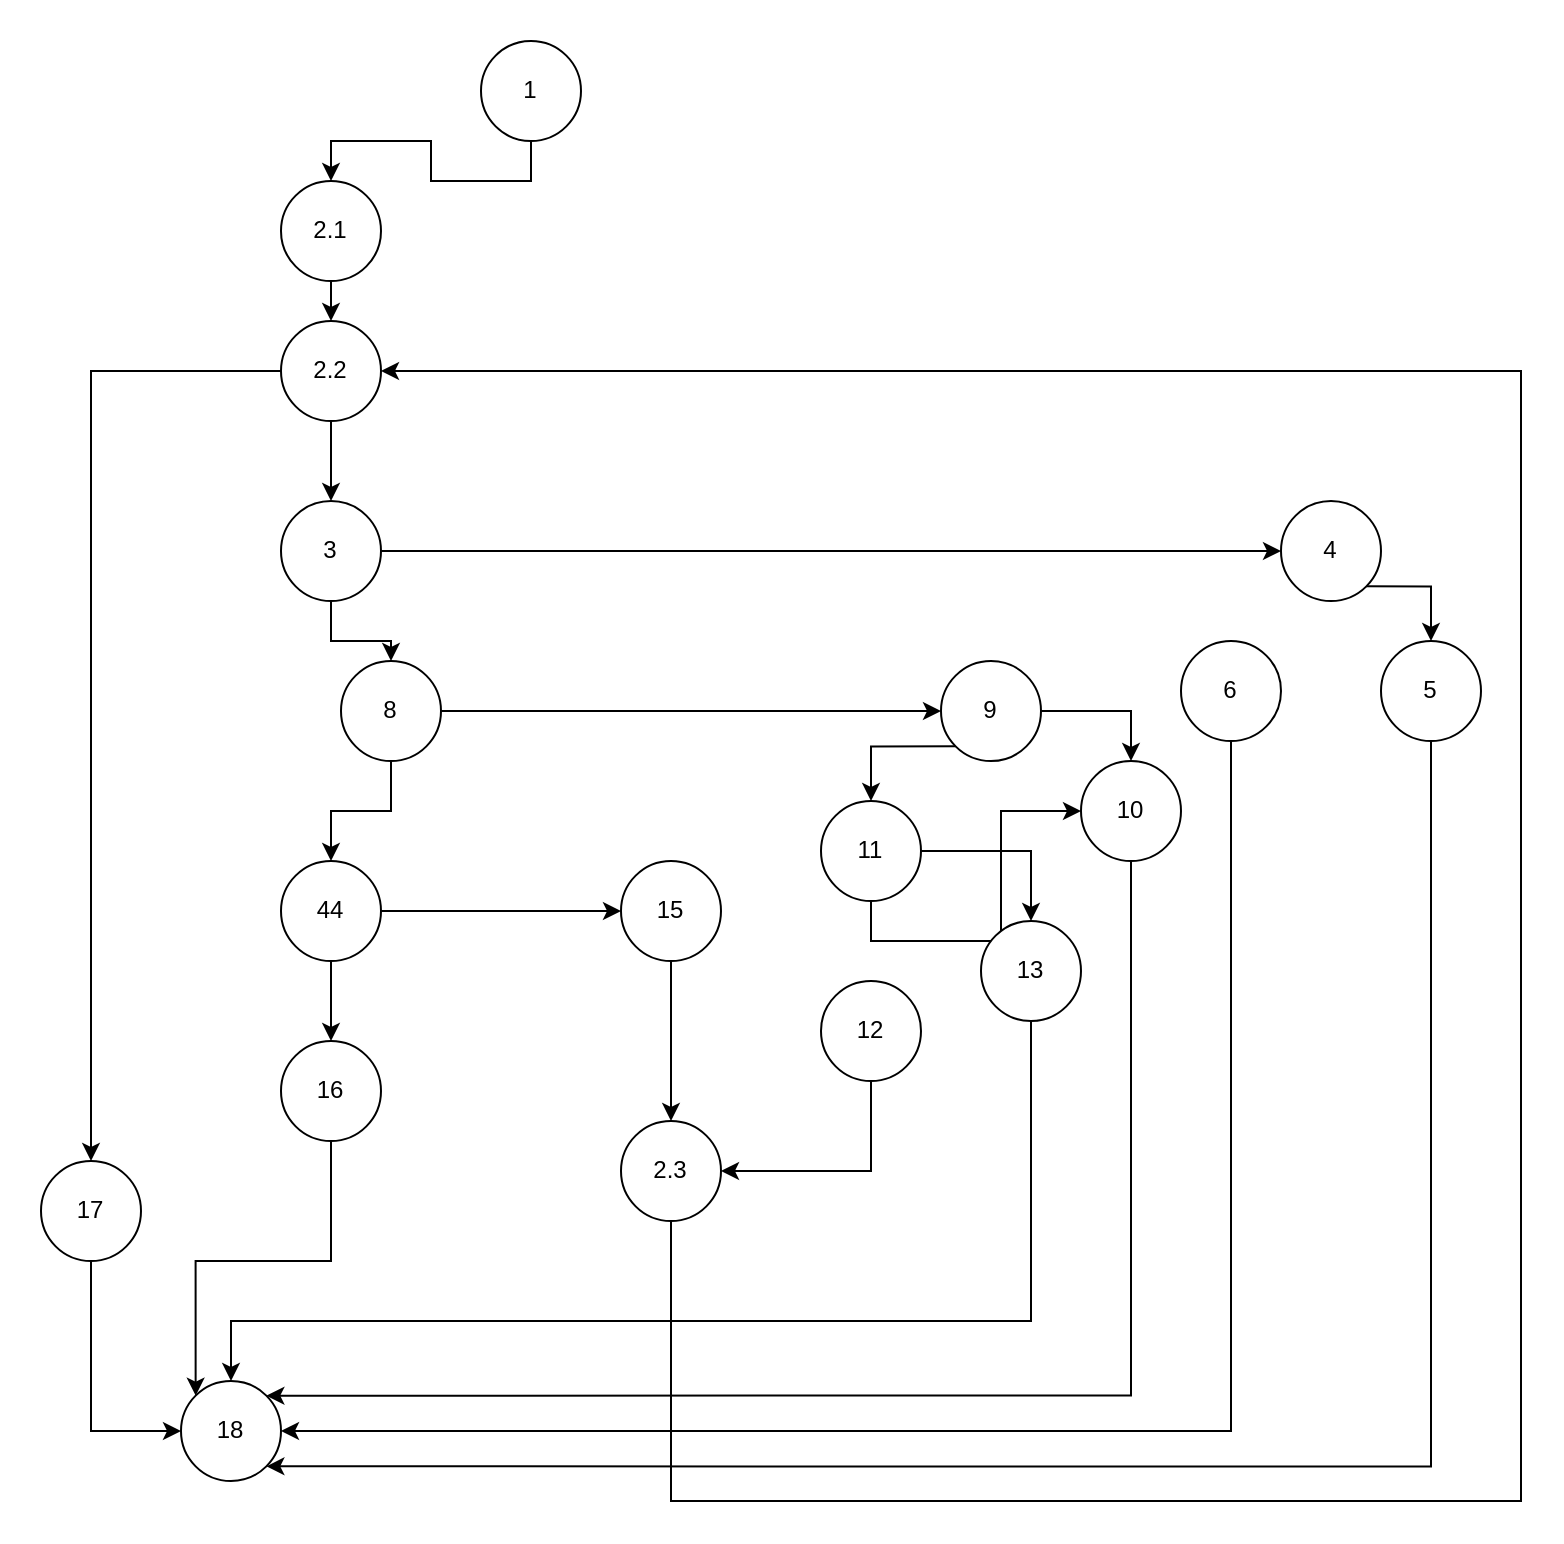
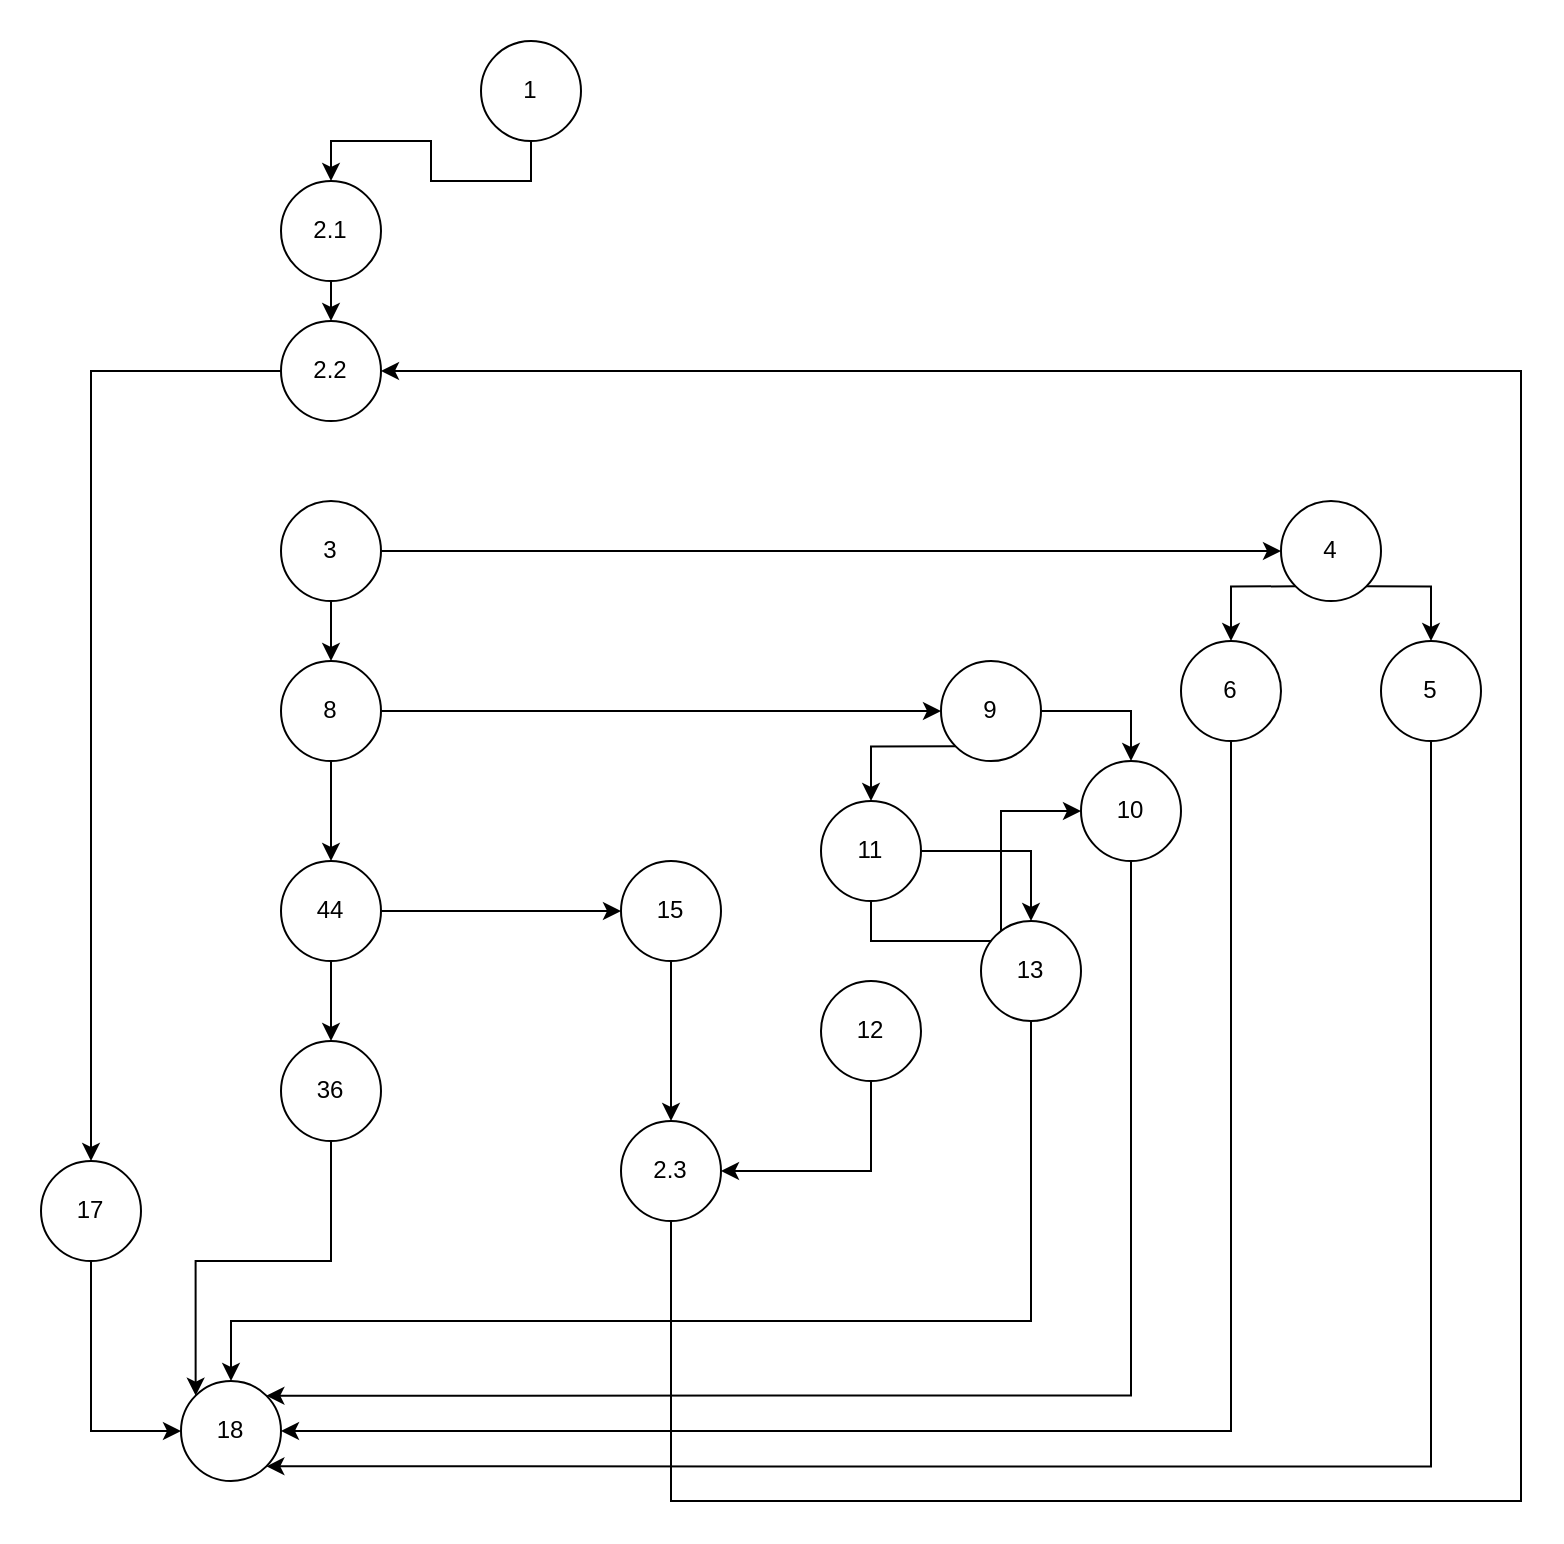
- <mxCell id="6" value="" style="edgeStyle=orthogonalEdgeStyle;rounded=0;orthogonalLoop=1;jettySize=auto;html=1;" edge="1" parent="1" source="8" target="11"><mxGeometry relative="1" as="geometry" /></mxCell>
+ <mxCell id="16" value="" style="edgeStyle=orthogonalEdgeStyle;rounded=0;orthogonalLoop=1;jettySize=auto;html=1;exitX=0;exitY=1;exitDx=0;exitDy=0;" edge="1" parent="1" source="17" target="34"><mxGeometry relative="1" as="geometry"><Array as="points"><mxPoint x="615" y="293" /></Array></mxGeometry></mxCell>
- <mxCell id="20" value="8" style="ellipse;whiteSpace=wrap;html=1;aspect=fixed;" vertex="1" parent="1"><mxGeometry x="170" y="330" width="50" height="50" as="geometry" /></mxCell>
+ <mxCell id="20" value="8" style="ellipse;whiteSpace=wrap;html=1;aspect=fixed;" vertex="1" parent="1"><mxGeometry x="140" y="330" width="50" height="50" as="geometry" /></mxCell>
- <mxCell id="30" value="16" style="ellipse;whiteSpace=wrap;html=1;aspect=fixed;" vertex="1" parent="1"><mxGeometry x="140" y="520" width="50" height="50" as="geometry" /></mxCell>
+ <mxCell id="30" value="36" style="ellipse;whiteSpace=wrap;html=1;aspect=fixed;" vertex="1" parent="1"><mxGeometry x="140" y="520" width="50" height="50" as="geometry" /></mxCell>
